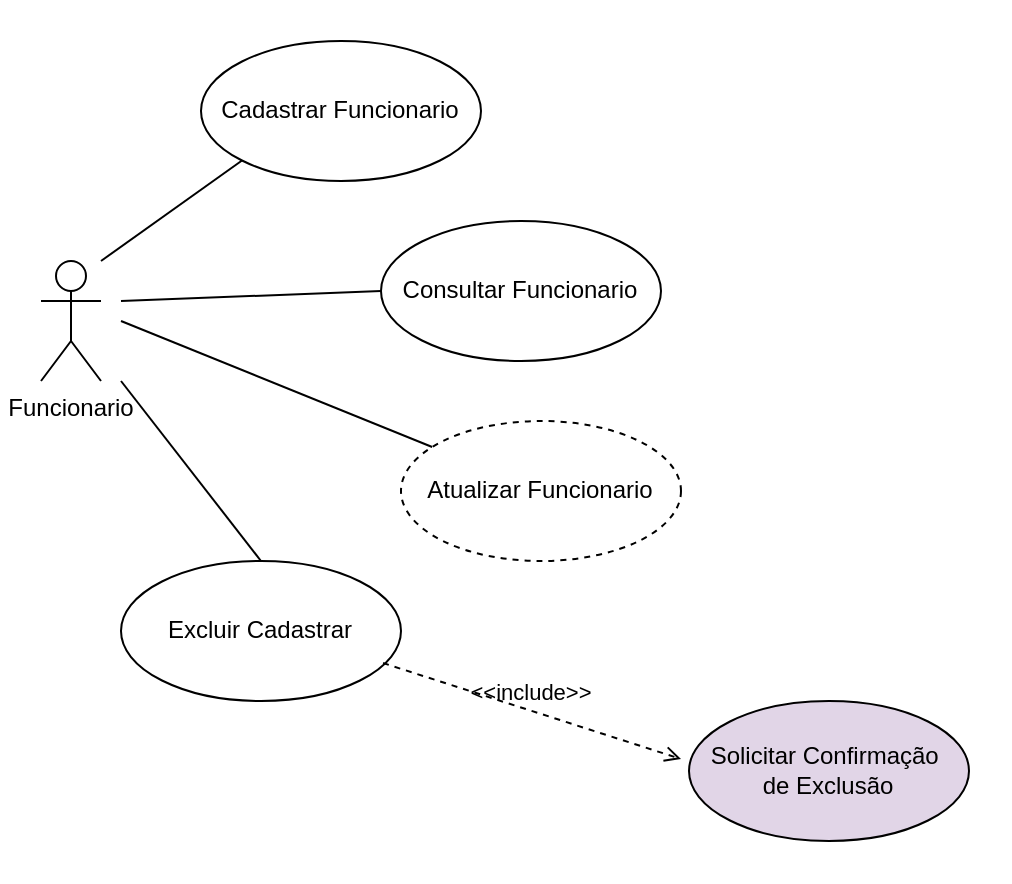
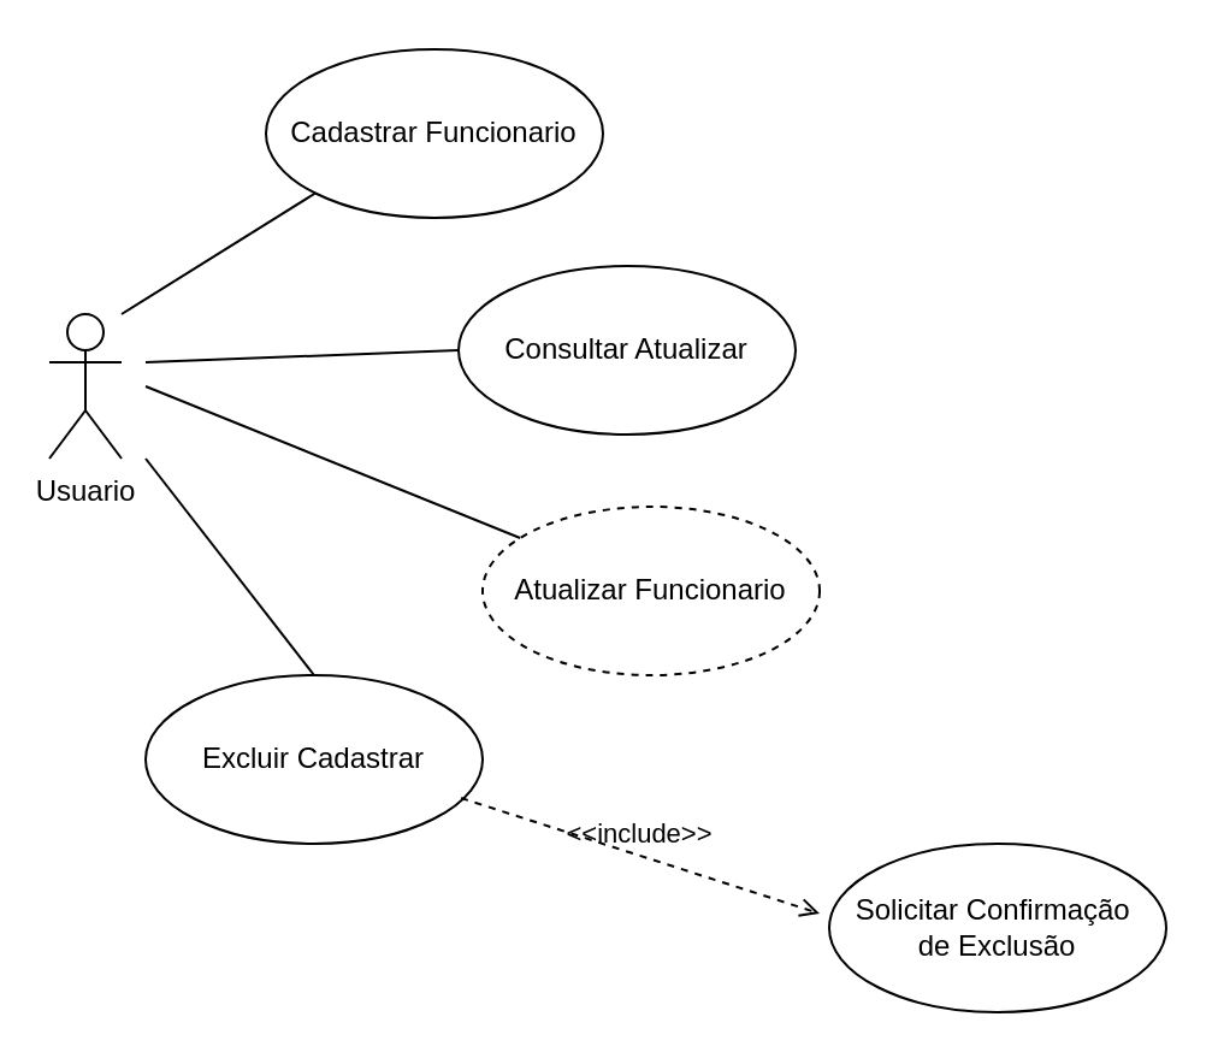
- <mxCell id="4" value="Cadastrar Funcionario" style="ellipse;whiteSpace=wrap;html=1;" vertex="1" parent="1"><mxGeometry x="100" y="20" width="140" height="70" as="geometry" /></mxCell>
+ <mxCell id="4" value="Cadastrar Funcionario" style="ellipse;whiteSpace=wrap;html=1;" vertex="1" parent="1"><mxGeometry x="110" y="20" width="140" height="70" as="geometry" /></mxCell>
- <mxCell id="3" value="Consultar Funcionario" style="ellipse;whiteSpace=wrap;html=1;" vertex="1" parent="1"><mxGeometry x="190" y="110" width="140" height="70" as="geometry" /></mxCell>
+ <mxCell id="3" value="Consultar Atualizar" style="ellipse;whiteSpace=wrap;html=1;" vertex="1" parent="1"><mxGeometry x="190" y="110" width="140" height="70" as="geometry" /></mxCell>
- <mxCell id="2" value="Funcionario&lt;div&gt;&lt;br&gt;&lt;/div&gt;" style="shape=umlActor;html=1;verticalLabelPosition=bottom;verticalAlign=top;align=center;" vertex="1" parent="1"><mxGeometry x="20" y="130" width="30" height="60" as="geometry" /></mxCell>
+ <mxCell id="2" value="Usuario&lt;div&gt;&lt;br&gt;&lt;/div&gt;" style="shape=umlActor;html=1;verticalLabelPosition=bottom;verticalAlign=top;align=center;" vertex="1" parent="1"><mxGeometry x="20" y="130" width="30" height="60" as="geometry" /></mxCell>
- <mxCell id="11" value="&lt;div&gt;&lt;br&gt;&lt;/div&gt;Solicitar Confirmação&amp;nbsp;&lt;div&gt;de Exclusão&lt;div&gt;&lt;br&gt;&lt;/div&gt;&lt;/div&gt;" style="ellipse;whiteSpace=wrap;html=1;fillColor=#e1d5e7;" vertex="1" parent="1"><mxGeometry x="344" y="350" width="140" height="70" as="geometry" /></mxCell>
+ <mxCell id="11" value="&lt;div&gt;&lt;br&gt;&lt;/div&gt;Solicitar Confirmação&amp;nbsp;&lt;div&gt;de Exclusão&lt;div&gt;&lt;br&gt;&lt;/div&gt;&lt;/div&gt;" style="ellipse;whiteSpace=wrap;html=1;" vertex="1" parent="1"><mxGeometry x="344" y="350" width="140" height="70" as="geometry" /></mxCell>
